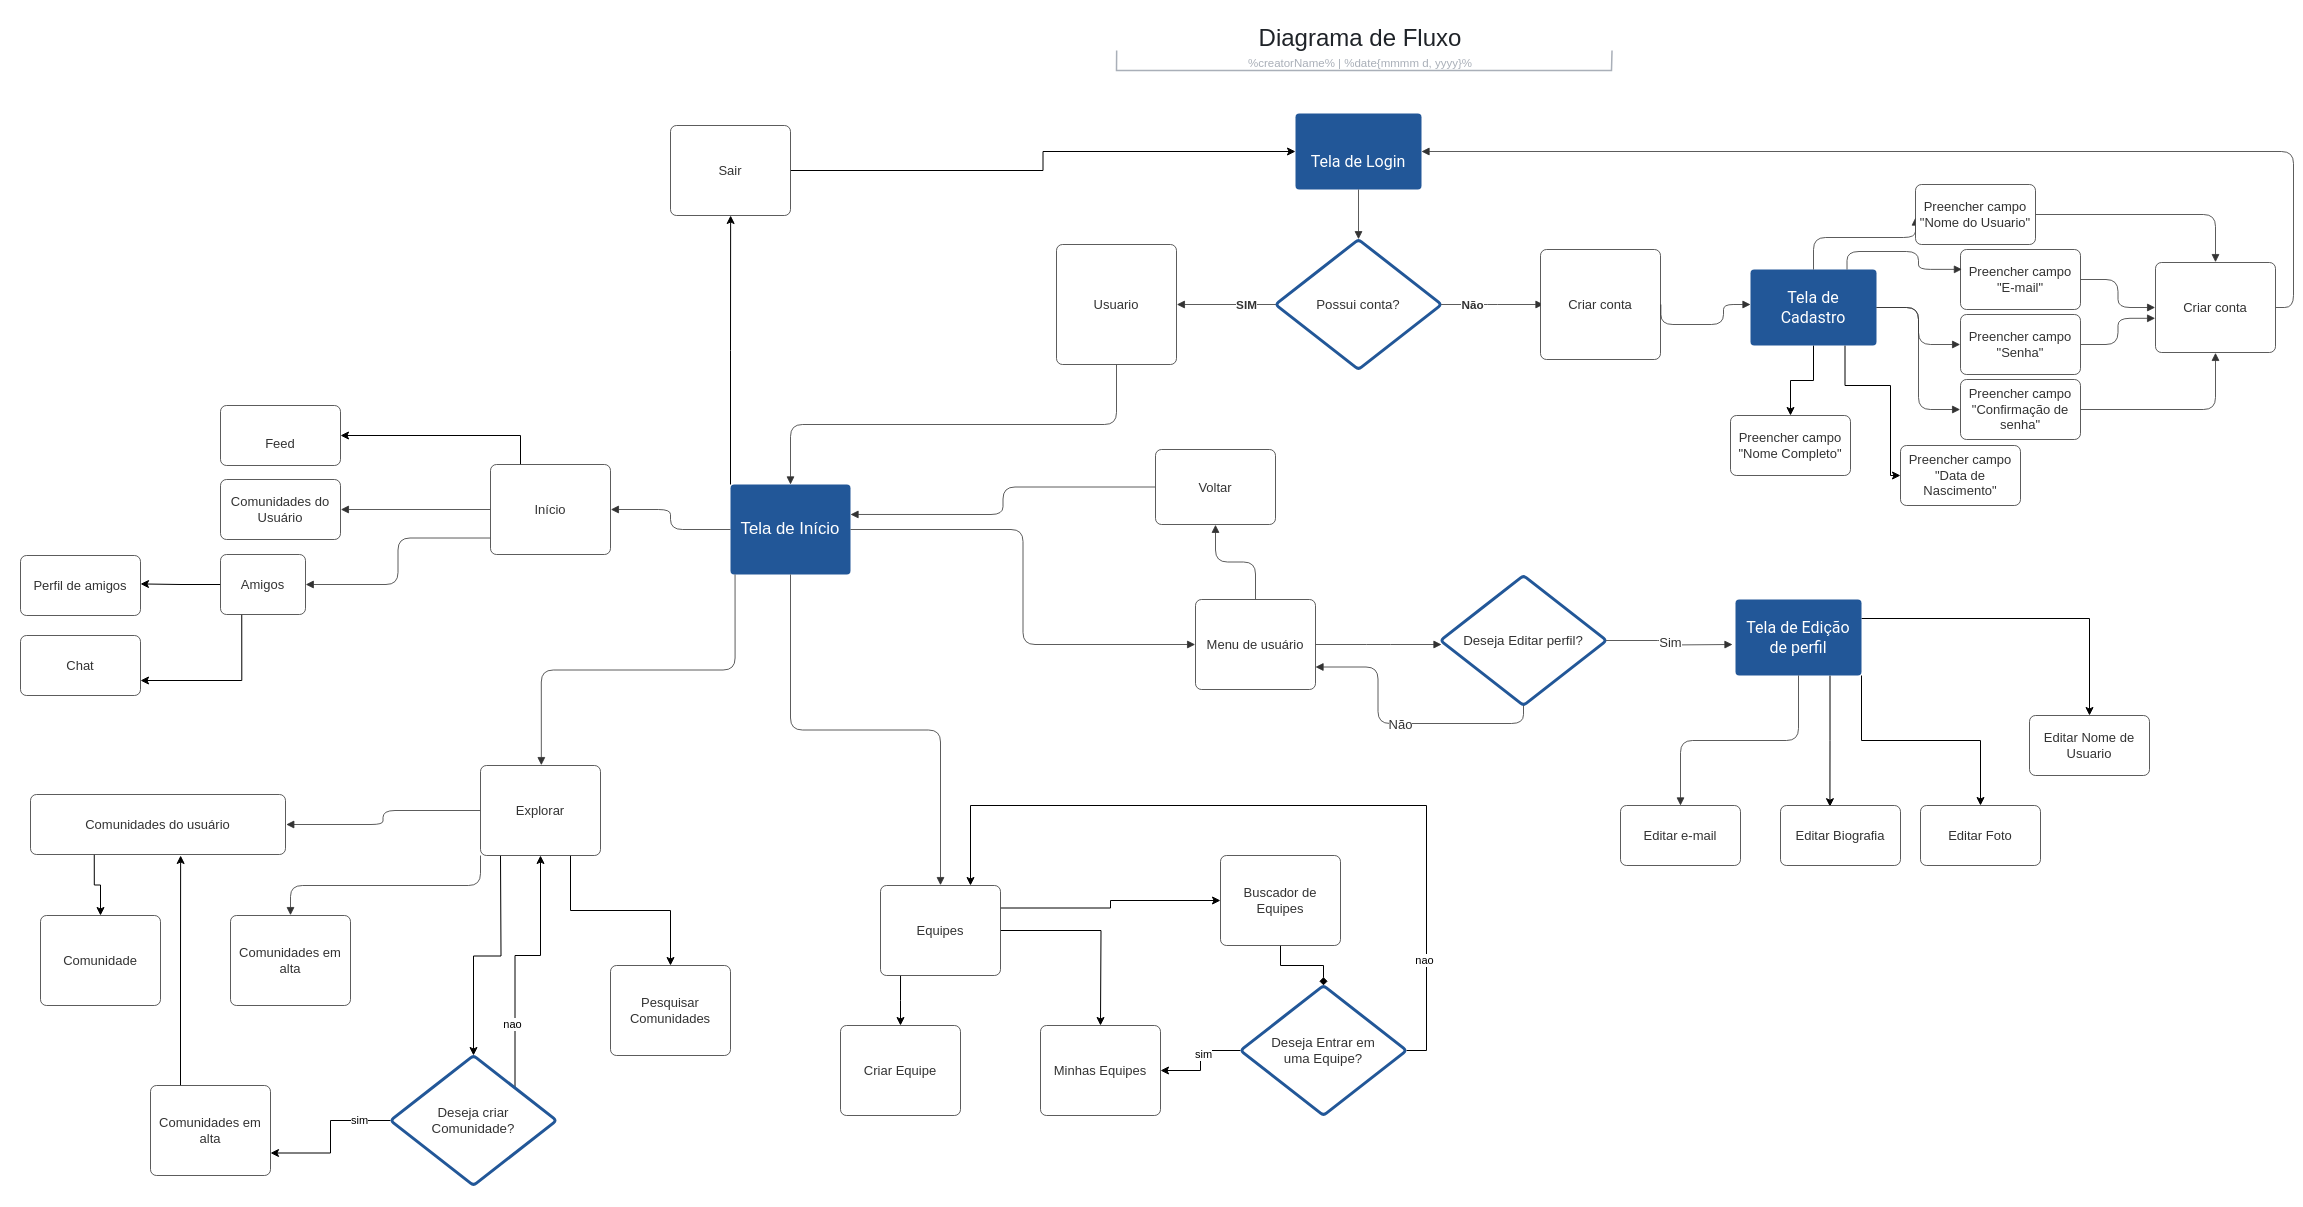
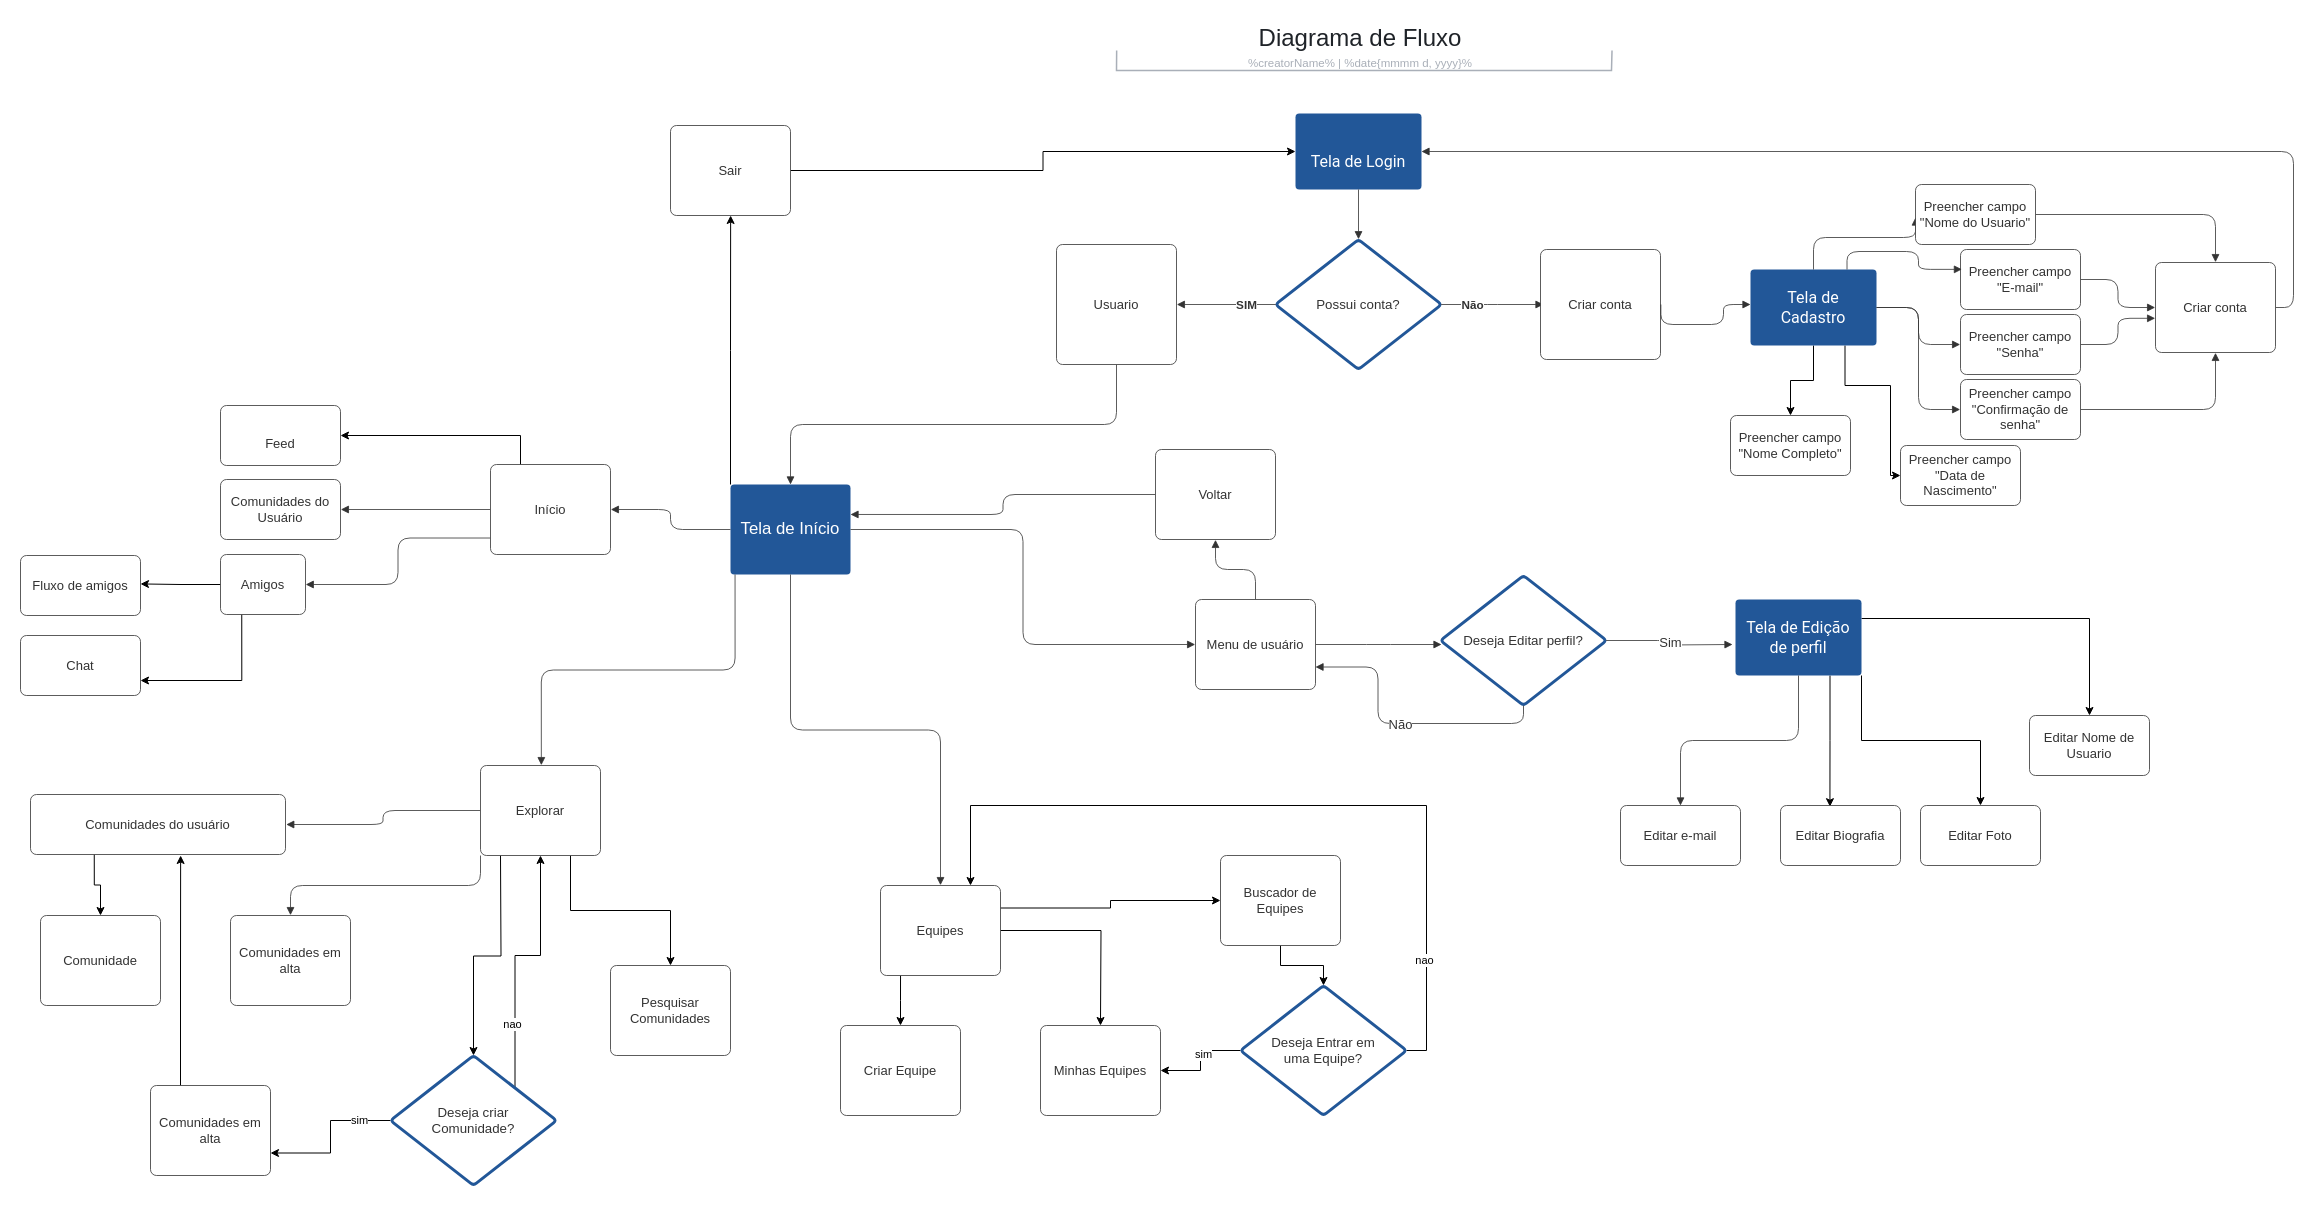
- <mxCell id="91" value="Voltar" style="html=1;overflow=block;blockSpacing=1;whiteSpace=wrap;fontSize=13;fontColor=#333333;align=center;spacing=9;strokeColor=#333333;strokeOpacity=100;fillOpacity=100;rounded=1;absoluteArcSize=1;arcSize=12;fillColor=#ffffff;strokeWidth=0.8;lucidId=lhVsi5qMU_Dx;" parent="37" vertex="1"><mxGeometry x="1155" y="449" width="120" height="75" as="geometry" /></mxCell>
+ <mxCell id="91" value="Voltar" style="html=1;overflow=block;blockSpacing=1;whiteSpace=wrap;fontSize=13;fontColor=#333333;align=center;spacing=9;strokeColor=#333333;strokeOpacity=100;fillOpacity=100;rounded=1;absoluteArcSize=1;arcSize=12;fillColor=#ffffff;strokeWidth=0.8;lucidId=lhVsi5qMU_Dx;" parent="37" vertex="1"><mxGeometry x="1155" y="449" width="120" height="90" as="geometry" /></mxCell>
- <mxCell id="10" value="Perfil de amigos" style="html=1;overflow=block;blockSpacing=1;whiteSpace=wrap;fontSize=13;fontColor=#333333;align=center;spacing=3.8;strokeColor=#333333;strokeOpacity=100;fillOpacity=100;rounded=1;absoluteArcSize=1;arcSize=12;fillColor=#ffffff;strokeWidth=0.8;lucidId=lhVsk.EuwY7a;" vertex="1" parent="1"><mxGeometry x="20" y="555" width="120" height="60" as="geometry" /></mxCell>
+ <mxCell id="10" value="Fluxo de amigos" style="html=1;overflow=block;blockSpacing=1;whiteSpace=wrap;fontSize=13;fontColor=#333333;align=center;spacing=3.8;strokeColor=#333333;strokeOpacity=100;fillOpacity=100;rounded=1;absoluteArcSize=1;arcSize=12;fillColor=#ffffff;strokeWidth=0.8;lucidId=lhVsk.EuwY7a;" vertex="1" parent="1"><mxGeometry x="20" y="555" width="120" height="60" as="geometry" /></mxCell>
- <mxCell id="25" value="" style="edgeStyle=orthogonalEdgeStyle;rounded=0;orthogonalLoop=1;jettySize=auto;html=1;endArrow=diamond;" edge="1" parent="1" source="26" target="34"><mxGeometry relative="1" as="geometry" /></mxCell>
+ <mxCell id="25" value="" style="edgeStyle=orthogonalEdgeStyle;rounded=0;orthogonalLoop=1;jettySize=auto;html=1;" edge="1" parent="1" source="26" target="34"><mxGeometry relative="1" as="geometry" /></mxCell>
